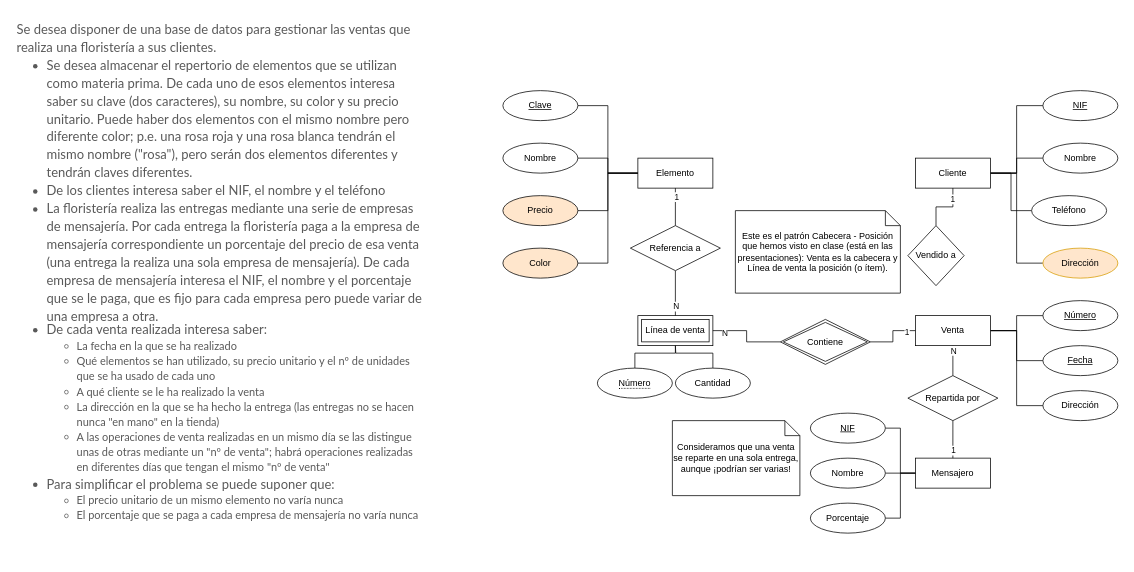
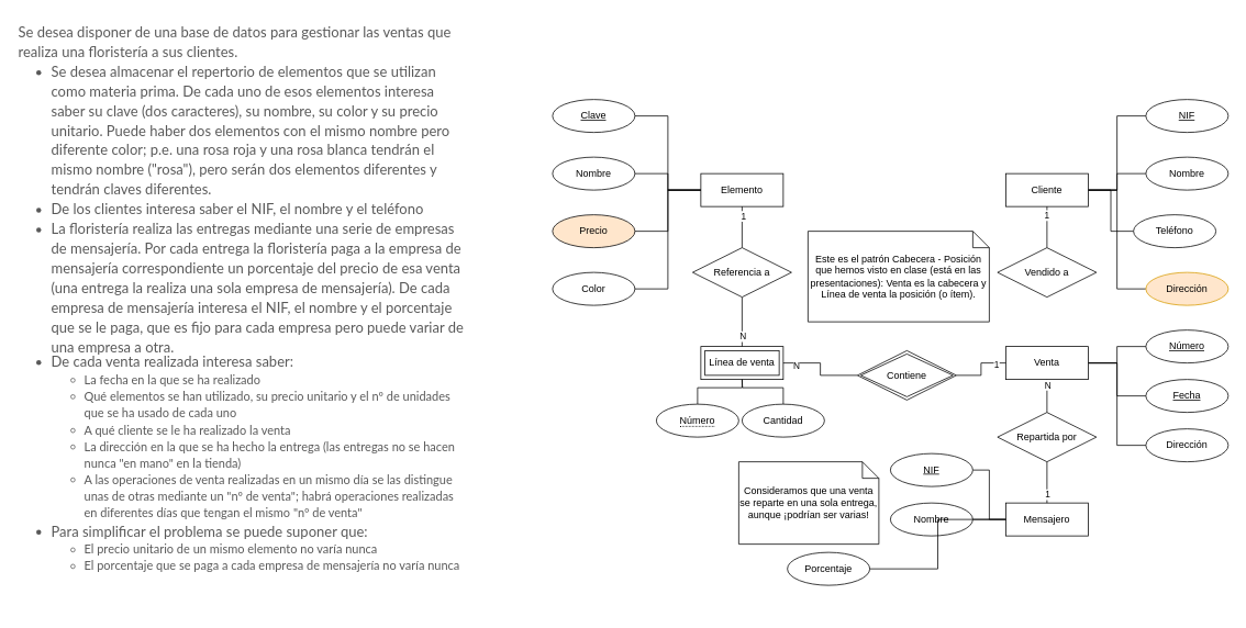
- <mxCell id="57" value="Vendido a" style="shape=rhombus;perimeter=rhombusPerimeter;whiteSpace=wrap;html=1;align=center;" vertex="1" parent="1"><mxGeometry x="1210" y="300" width="75" height="80" as="geometry" /></mxCell>
+ <mxCell id="57" value="Vendido a" style="shape=rhombus;perimeter=rhombusPerimeter;whiteSpace=wrap;html=1;align=center;" vertex="1" parent="1"><mxGeometry x="1210" y="300" width="120" height="60" as="geometry" /></mxCell>
- <mxCell id="8" value="Color" style="ellipse;whiteSpace=wrap;html=1;align=center;fillColor=#ffe6cc;" vertex="1" parent="1"><mxGeometry x="670" y="330" width="100" height="40" as="geometry" /></mxCell>
+ <mxCell id="8" value="Color" style="ellipse;whiteSpace=wrap;html=1;align=center;" vertex="1" parent="1"><mxGeometry x="670" y="330" width="100" height="40" as="geometry" /></mxCell>
- <mxCell id="49" value="Porcentaje" style="ellipse;whiteSpace=wrap;html=1;align=center;" vertex="1" parent="1"><mxGeometry x="1080" y="670" width="100" height="40" as="geometry" /></mxCell>
+ <mxCell id="49" value="Porcentaje" style="ellipse;whiteSpace=wrap;html=1;align=center;" vertex="1" parent="1"><mxGeometry x="955" y="670" width="100" height="40" as="geometry" /></mxCell>
